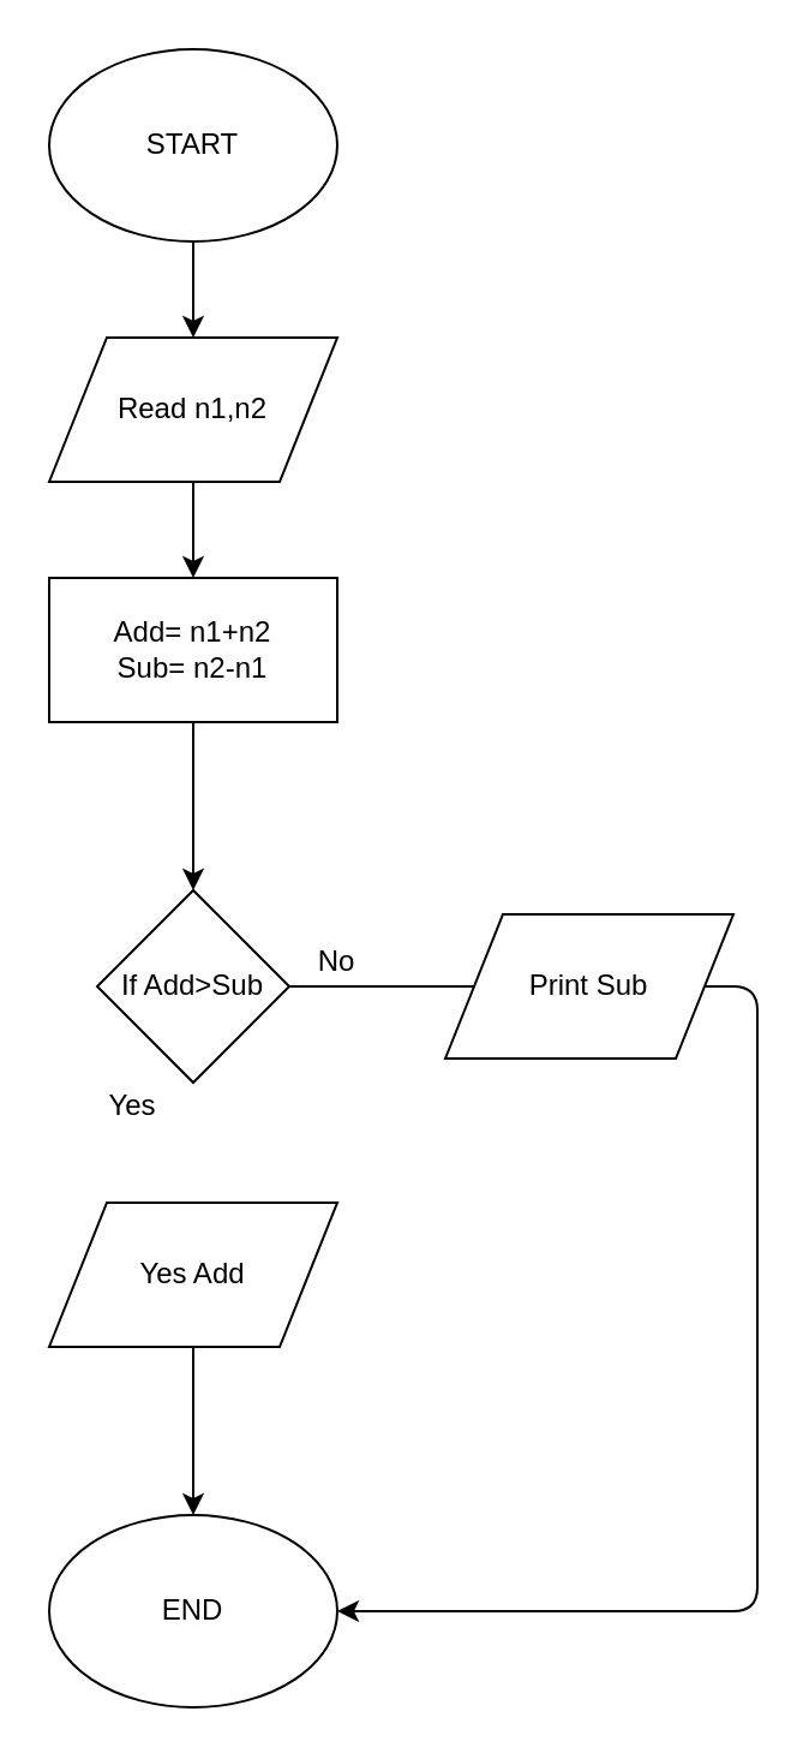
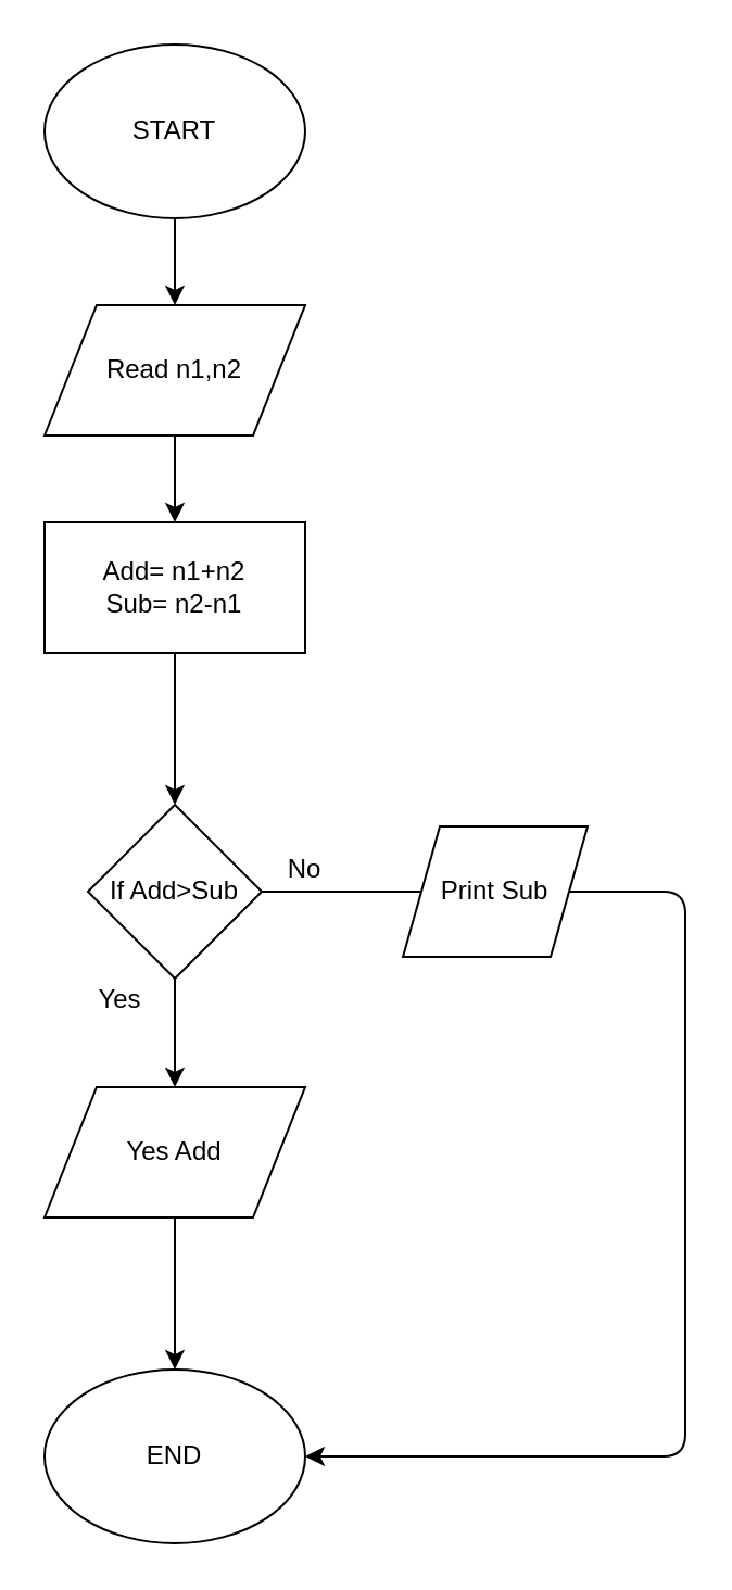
- <mxCell id="12" value="Print Sub" style="shape=parallelogram;perimeter=parallelogramPerimeter;whiteSpace=wrap;html=1;" vertex="1" parent="1"><mxGeometry x="185" y="380" width="120" height="60" as="geometry" /></mxCell>
+ <mxCell id="12" value="Print Sub" style="shape=parallelogram;perimeter=parallelogramPerimeter;whiteSpace=wrap;html=1;" vertex="1" parent="1"><mxGeometry x="185" y="380" width="85" height="60" as="geometry" /></mxCell>
+ <mxCell id="9" value="" style="endArrow=classic;html=1;exitX=0.5;exitY=1;exitDx=0;exitDy=0;" edge="1" parent="1" source="8" target="10"><mxGeometry width="50" height="50" relative="1" as="geometry"><mxPoint x="25" y="520" as="sourcePoint" /><mxPoint x="80" y="500" as="targetPoint" /></mxGeometry></mxCell>
